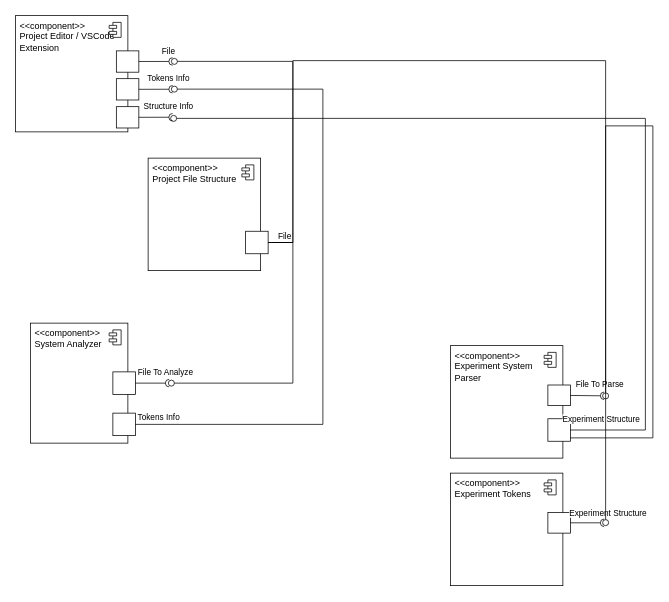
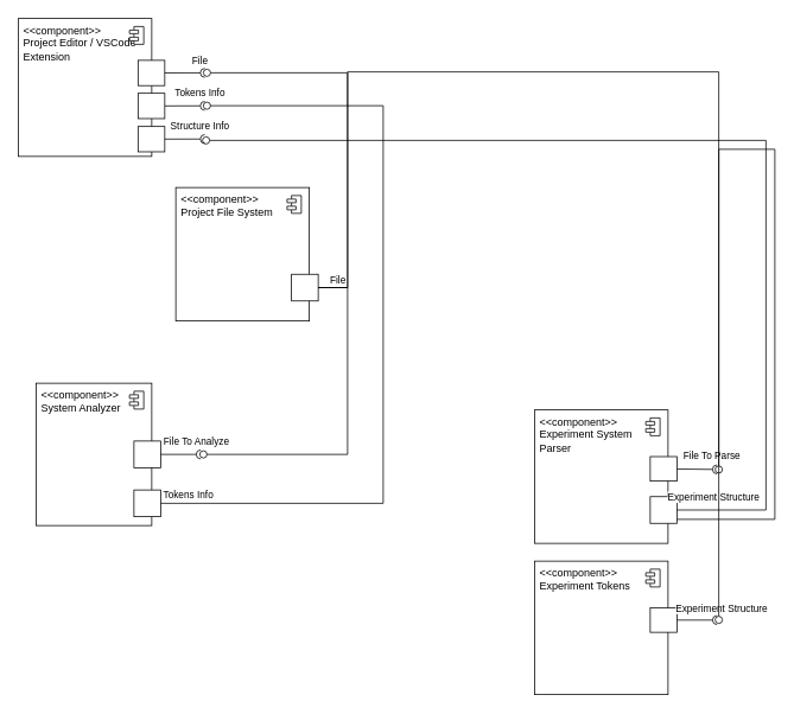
- <mxCell id="25" value="&amp;lt;&amp;lt;component&amp;gt;&amp;gt;&lt;div&gt;Project File Structure&amp;nbsp;&lt;/div&gt;" style="html=1;align=left;spacingLeft=4;verticalAlign=top;strokeColor=none;fillColor=none;whiteSpace=wrap;" vertex="1" parent="23"><mxGeometry width="150" height="37.5" as="geometry" /></mxCell>
+ <mxCell id="25" value="&amp;lt;&amp;lt;component&amp;gt;&amp;gt;&lt;div&gt;Project File System&amp;nbsp;&lt;/div&gt;" style="html=1;align=left;spacingLeft=4;verticalAlign=top;strokeColor=none;fillColor=none;whiteSpace=wrap;" vertex="1" parent="23"><mxGeometry width="150" height="37.5" as="geometry" /></mxCell>
